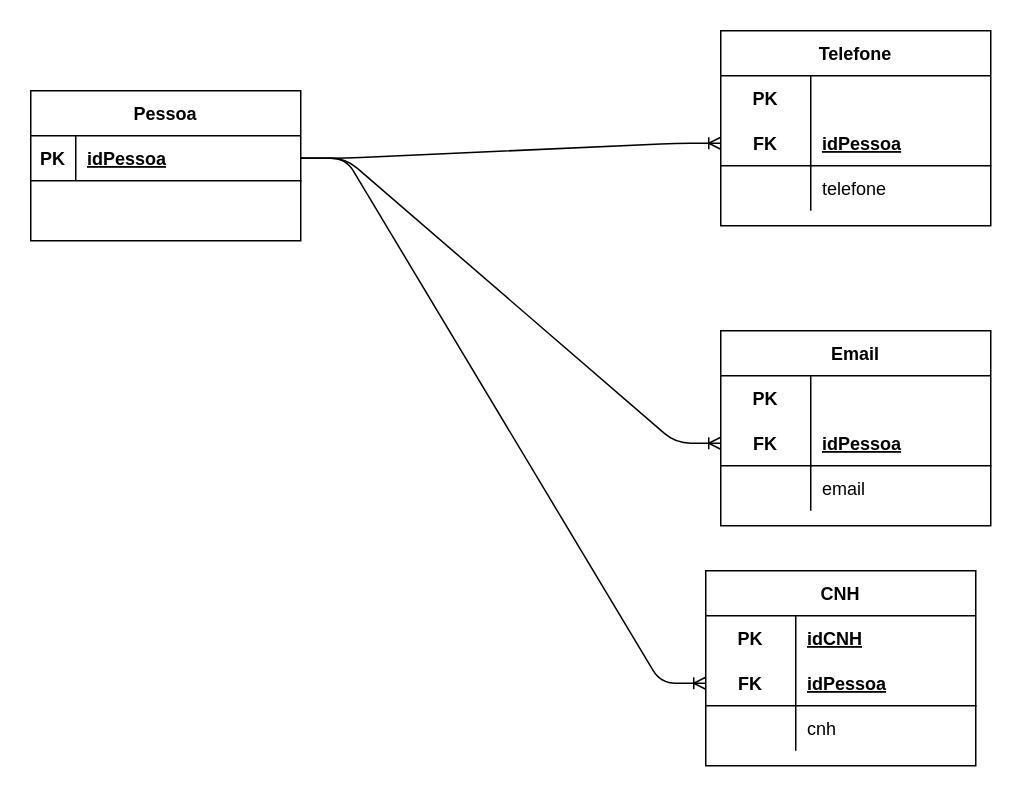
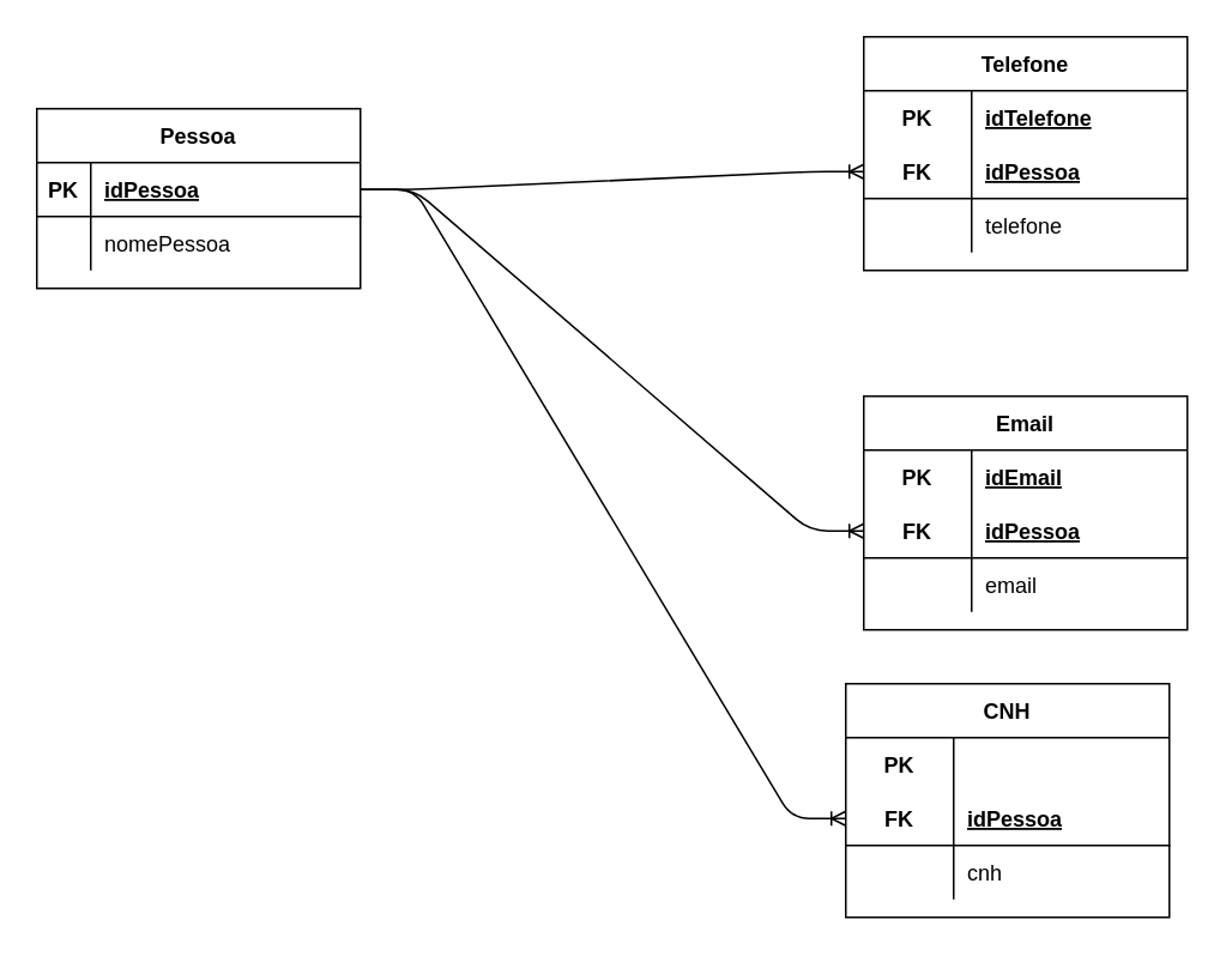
+ <mxCell id="12" value="idTelefone" style="shape=partialRectangle;connectable=0;fillColor=none;top=0;left=0;bottom=0;right=0;align=left;spacingLeft=6;fontStyle=5;overflow=hidden;" vertex="1" parent="10"><mxGeometry x="60" width="120" height="30" as="geometry" /></mxCell>
+ <mxCell id="8" value="nomePessoa" style="shape=partialRectangle;connectable=0;fillColor=none;top=0;left=0;bottom=0;right=0;align=left;spacingLeft=6;overflow=hidden;" vertex="1" parent="6"><mxGeometry x="30" width="150" height="30" as="geometry" /></mxCell>
+ <mxCell id="22" value="idEmail" style="shape=partialRectangle;connectable=0;fillColor=none;top=0;left=0;bottom=0;right=0;align=left;spacingLeft=6;fontStyle=5;overflow=hidden;" vertex="1" parent="20"><mxGeometry x="60" width="120" height="30" as="geometry" /></mxCell>
- <mxCell id="34" value="idCNH" style="shape=partialRectangle;connectable=0;fillColor=none;top=0;left=0;bottom=0;right=0;align=left;spacingLeft=6;fontStyle=5;overflow=hidden;" vertex="1" parent="32"><mxGeometry x="60" width="120" height="30" as="geometry" /></mxCell>
